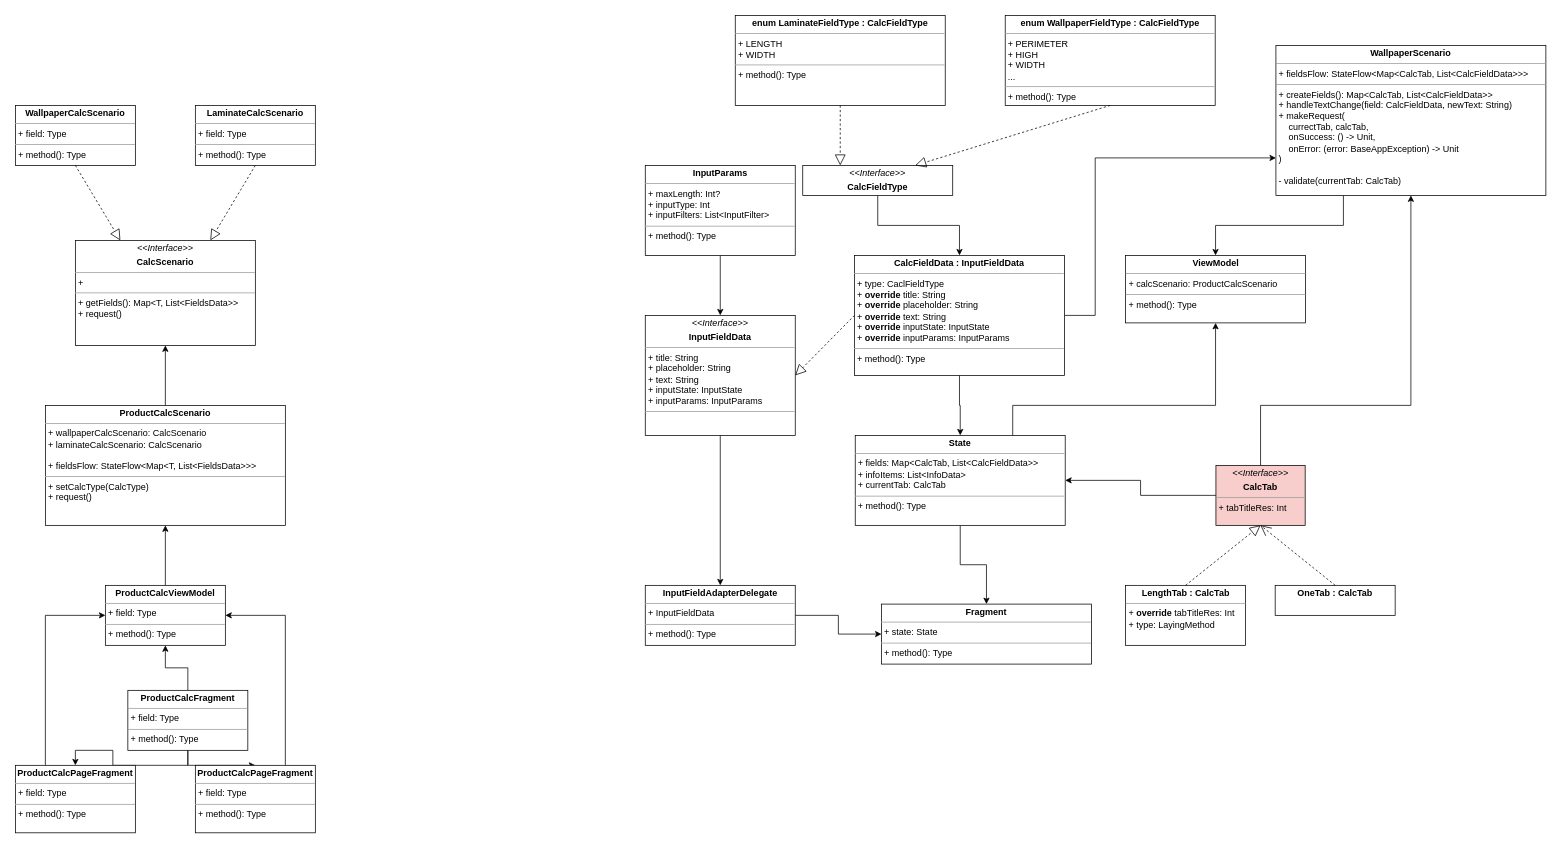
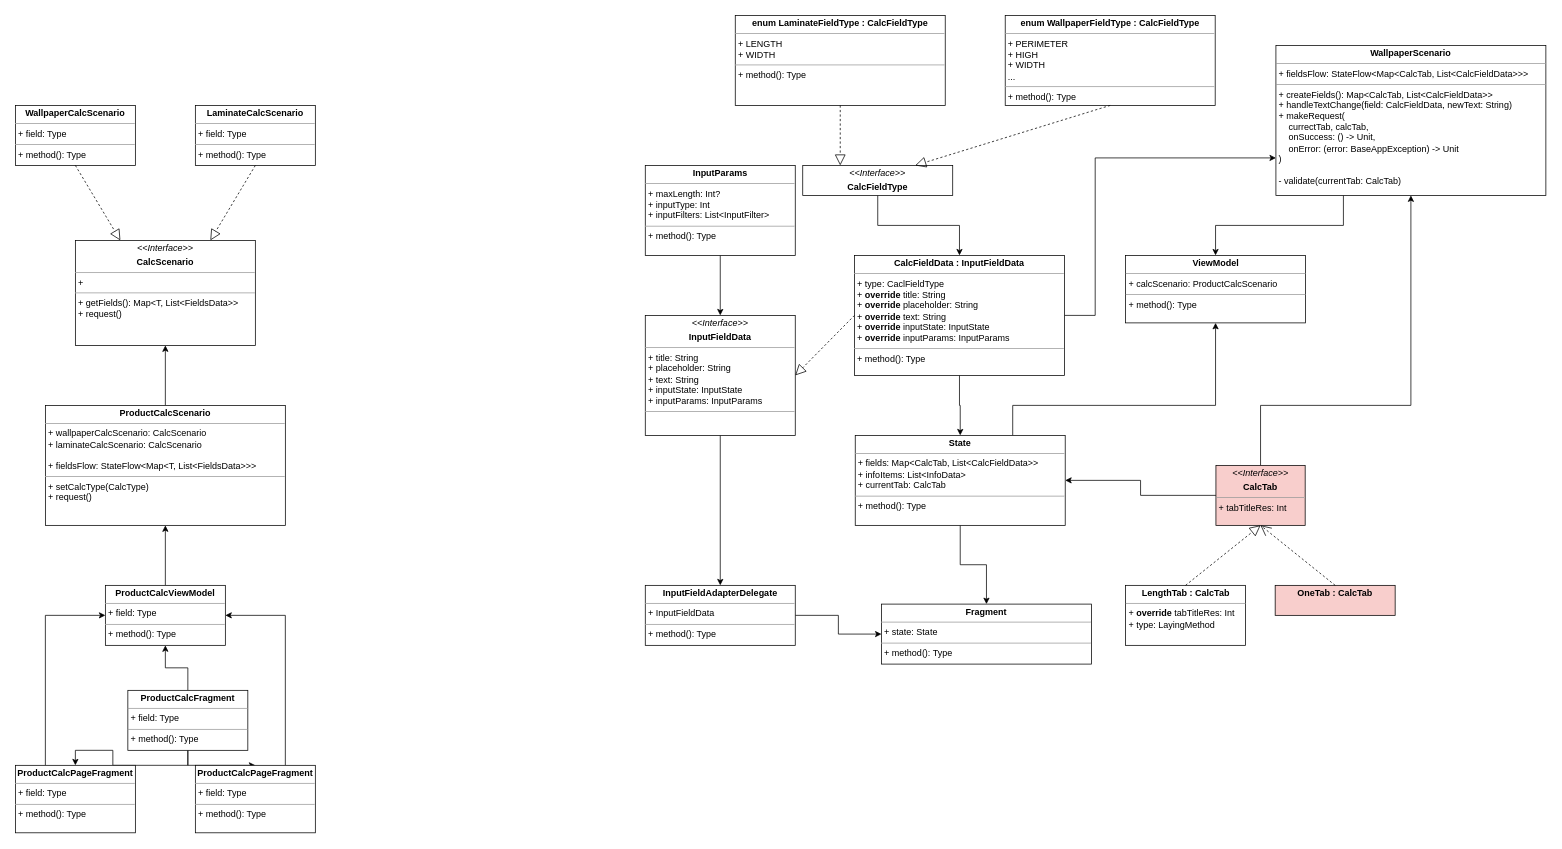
- <mxCell id="42" value="&lt;p style=&quot;margin:0px;margin-top:4px;text-align:center;&quot;&gt;&lt;b&gt;OneTab : CalcTab&lt;br&gt;&lt;/b&gt;&lt;/p&gt;" style="verticalAlign=top;align=left;overflow=fill;fontSize=12;fontFamily=Helvetica;html=1;whiteSpace=wrap;" vertex="1" parent="1"><mxGeometry x="1700" y="780" width="160" height="40" as="geometry" /></mxCell>
+ <mxCell id="42" value="&lt;p style=&quot;margin:0px;margin-top:4px;text-align:center;&quot;&gt;&lt;b&gt;OneTab : CalcTab&lt;br&gt;&lt;/b&gt;&lt;/p&gt;" style="verticalAlign=top;align=left;overflow=fill;fontSize=12;fontFamily=Helvetica;html=1;whiteSpace=wrap;fillColor=#f8cecc;" vertex="1" parent="1"><mxGeometry x="1700" y="780" width="160" height="40" as="geometry" /></mxCell>
